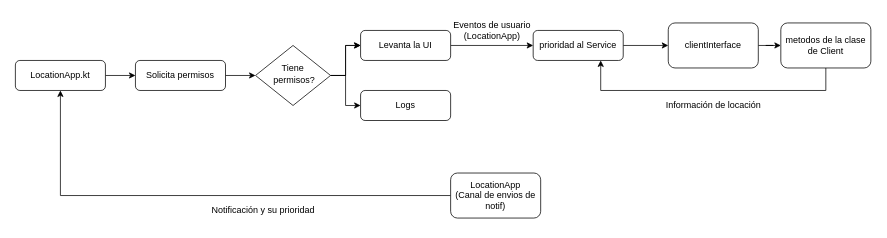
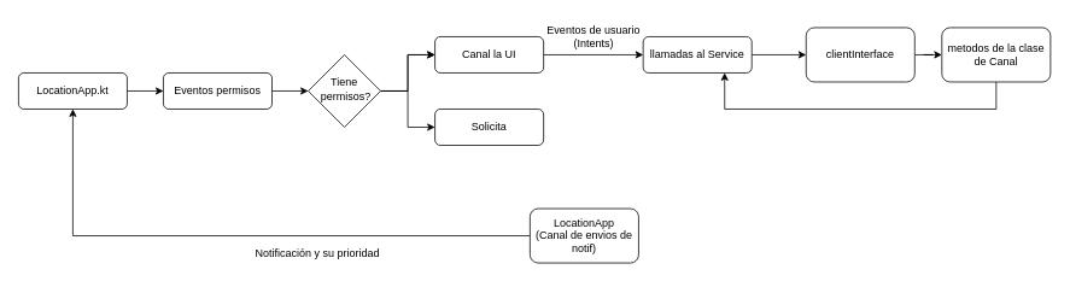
- <mxCell id="14" value="Eventos de usuario&lt;br&gt;(LocationApp)" style="text;html=1;align=center;verticalAlign=middle;resizable=0;points=[];autosize=1;strokeColor=none;fillColor=none;" vertex="1" parent="1"><mxGeometry x="590" y="20" width="130" height="40" as="geometry" /></mxCell>
+ <mxCell id="14" value="Eventos de usuario&lt;br&gt;(Intents)" style="text;html=1;align=center;verticalAlign=middle;resizable=0;points=[];autosize=1;strokeColor=none;fillColor=none;" vertex="1" parent="1"><mxGeometry x="590" y="20" width="130" height="40" as="geometry" /></mxCell>
- <mxCell id="13" value="Levanta la UI" style="rounded=1;whiteSpace=wrap;html=1;fontSize=12;glass=0;strokeWidth=1;shadow=0;" parent="1" vertex="1"><mxGeometry x="480" y="40" width="120" height="40" as="geometry" /></mxCell>
+ <mxCell id="13" value="Canal la UI" style="rounded=1;whiteSpace=wrap;html=1;fontSize=12;glass=0;strokeWidth=1;shadow=0;" parent="1" vertex="1"><mxGeometry x="480" y="40" width="120" height="40" as="geometry" /></mxCell>
- <mxCell id="11" value="prioridad al Service" style="rounded=1;whiteSpace=wrap;html=1;fontSize=12;glass=0;strokeWidth=1;shadow=0;" parent="1" vertex="1"><mxGeometry x="710" y="40" width="120" height="40" as="geometry" /></mxCell>
+ <mxCell id="11" value="llamadas al Service" style="rounded=1;whiteSpace=wrap;html=1;fontSize=12;glass=0;strokeWidth=1;shadow=0;" parent="1" vertex="1"><mxGeometry x="710" y="40" width="120" height="40" as="geometry" /></mxCell>
- <mxCell id="18" value="metodos de la clase de Client" style="whiteSpace=wrap;html=1;rounded=1;glass=0;strokeWidth=1;shadow=0;" vertex="1" parent="1"><mxGeometry x="1040" y="30" width="120" height="60" as="geometry" /></mxCell>
+ <mxCell id="18" value="metodos de la clase de Canal" style="whiteSpace=wrap;html=1;rounded=1;glass=0;strokeWidth=1;shadow=0;" vertex="1" parent="1"><mxGeometry x="1040" y="30" width="120" height="60" as="geometry" /></mxCell>
- <mxCell id="5" value="Solicita permisos" style="rounded=1;whiteSpace=wrap;html=1;fontSize=12;glass=0;strokeWidth=1;shadow=0;" parent="1" vertex="1"><mxGeometry x="180" y="80" width="120" height="40" as="geometry" /></mxCell>
+ <mxCell id="5" value="Eventos permisos" style="rounded=1;whiteSpace=wrap;html=1;fontSize=12;glass=0;strokeWidth=1;shadow=0;" parent="1" vertex="1"><mxGeometry x="180" y="80" width="120" height="40" as="geometry" /></mxCell>
- <mxCell id="9" value="Tiene&lt;br&gt;&amp;nbsp;permisos?" style="rhombus;whiteSpace=wrap;html=1;shadow=0;fontFamily=Helvetica;fontSize=12;align=center;strokeWidth=1;spacing=6;spacingTop=-4;" parent="1" vertex="1"><mxGeometry x="340" y="60" width="100" height="80" as="geometry" /></mxCell>
+ <mxCell id="9" value="Tiene&lt;br&gt;&amp;nbsp;permisos?" style="rhombus;whiteSpace=wrap;html=1;shadow=0;fontFamily=Helvetica;fontSize=12;align=center;strokeWidth=1;spacing=6;spacingTop=-4;" parent="1" vertex="1"><mxGeometry x="340" y="60" width="80" height="80" as="geometry" /></mxCell>
- <mxCell id="19" value="Logs" style="rounded=1;whiteSpace=wrap;html=1;fontSize=12;glass=0;strokeWidth=1;shadow=0;" vertex="1" parent="1"><mxGeometry x="480" y="120" width="120" height="40" as="geometry" /></mxCell>
+ <mxCell id="19" value="Solicita" style="rounded=1;whiteSpace=wrap;html=1;fontSize=12;glass=0;strokeWidth=1;shadow=0;" vertex="1" parent="1"><mxGeometry x="480" y="120" width="120" height="40" as="geometry" /></mxCell>
- <mxCell id="22" value="Información de locación" style="text;html=1;align=center;verticalAlign=middle;resizable=0;points=[];autosize=1;strokeColor=none;fillColor=none;" vertex="1" parent="1"><mxGeometry x="875" y="125" width="150" height="30" as="geometry" /></mxCell>
- <mxCell id="21" value="LocationApp&lt;br&gt;(Canal de envios de notif)" style="whiteSpace=wrap;html=1;rounded=1;glass=0;strokeWidth=1;shadow=0;" vertex="1" parent="1"><mxGeometry x="600" y="230" width="120" height="60" as="geometry" /></mxCell>
+ <mxCell id="21" value="LocationApp&lt;br&gt;(Canal de envios de notif)" style="whiteSpace=wrap;html=1;rounded=1;glass=0;strokeWidth=1;shadow=0;" vertex="1" parent="1"><mxGeometry x="585" y="230" width="120" height="60" as="geometry" /></mxCell>
